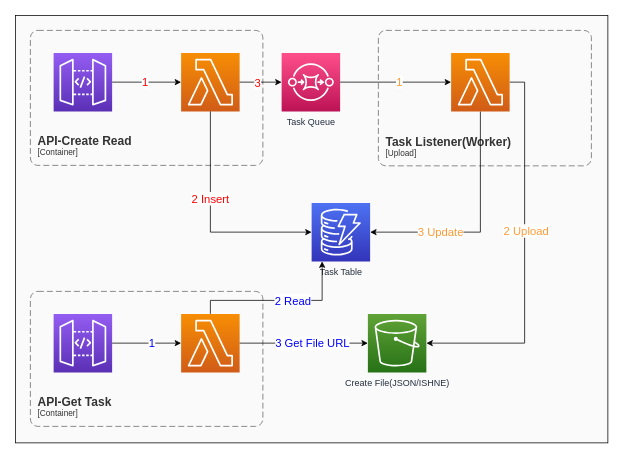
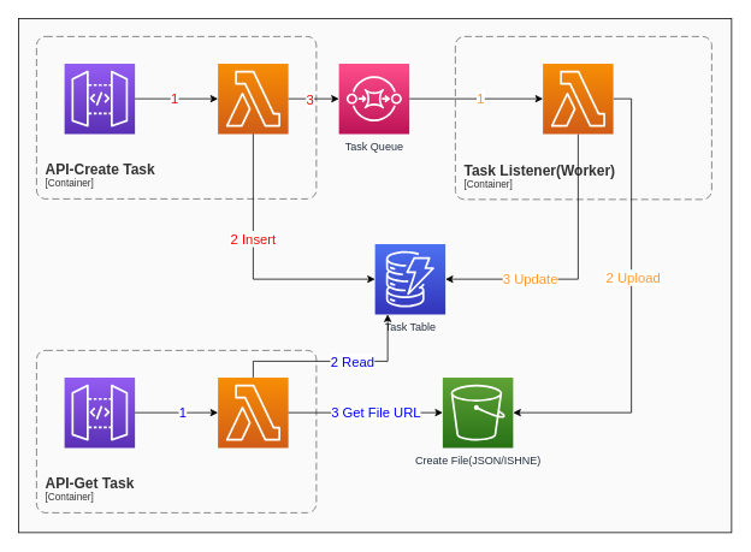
- <mxCell id="10" value="&lt;font style=&quot;font-size: 16px&quot;&gt;&lt;b&gt;&lt;div style=&quot;text-align: left&quot;&gt;API-Create Read&lt;/div&gt;&lt;/b&gt;&lt;/font&gt;&lt;div style=&quot;text-align: left&quot;&gt;[Container]&lt;/div&gt;" style="rounded=1;fontSize=11;whiteSpace=wrap;html=1;dashed=1;arcSize=20;fillColor=none;strokeColor=#666666;fontColor=#333333;labelBackgroundColor=none;align=left;verticalAlign=bottom;labelBorderColor=none;spacingTop=0;spacing=10;dashPattern=8 4;metaEdit=1;rotatable=0;perimeter=rectanglePerimeter;noLabel=0;labelPadding=0;allowArrows=0;connectable=0;expand=0;recursiveResize=0;editable=1;pointerEvents=0;absoluteArcSize=1;points=[[0.25,0,0],[0.5,0,0],[0.75,0,0],[1,0.25,0],[1,0.5,0],[1,0.75,0],[0.75,1,0],[0.5,1,0],[0.25,1,0],[0,0.75,0],[0,0.5,0],[0,0.25,0]];" vertex="1" parent="8"><mxGeometry width="310" height="180" as="geometry" /></mxCell>
+ <mxCell id="10" value="&lt;font style=&quot;font-size: 16px&quot;&gt;&lt;b&gt;&lt;div style=&quot;text-align: left&quot;&gt;API-Create Task&lt;/div&gt;&lt;/b&gt;&lt;/font&gt;&lt;div style=&quot;text-align: left&quot;&gt;[Container]&lt;/div&gt;" style="rounded=1;fontSize=11;whiteSpace=wrap;html=1;dashed=1;arcSize=20;fillColor=none;strokeColor=#666666;fontColor=#333333;labelBackgroundColor=none;align=left;verticalAlign=bottom;labelBorderColor=none;spacingTop=0;spacing=10;dashPattern=8 4;metaEdit=1;rotatable=0;perimeter=rectanglePerimeter;noLabel=0;labelPadding=0;allowArrows=0;connectable=0;expand=0;recursiveResize=0;editable=1;pointerEvents=0;absoluteArcSize=1;points=[[0.25,0,0],[0.5,0,0],[0.75,0,0],[1,0.25,0],[1,0.5,0],[1,0.75,0],[0.75,1,0],[0.5,1,0],[0.25,1,0],[0,0.75,0],[0,0.5,0],[0,0.25,0]];" vertex="1" parent="8"><mxGeometry width="310" height="180" as="geometry" /></mxCell>
- <mxCell id="14" value="&lt;font style=&quot;font-size: 16px&quot;&gt;&lt;b&gt;&lt;div style=&quot;text-align: left&quot;&gt;Task Listener(Worker)&lt;/div&gt;&lt;/b&gt;&lt;/font&gt;&lt;div style=&quot;text-align: left&quot;&gt;[Upload]&lt;/div&gt;" style="rounded=1;fontSize=11;whiteSpace=wrap;html=1;dashed=1;arcSize=20;fillColor=none;strokeColor=#666666;fontColor=#333333;labelBackgroundColor=none;align=left;verticalAlign=bottom;labelBorderColor=none;spacingTop=0;spacing=10;dashPattern=8 4;metaEdit=1;rotatable=0;perimeter=rectanglePerimeter;noLabel=0;labelPadding=0;allowArrows=0;connectable=0;expand=0;recursiveResize=0;editable=1;pointerEvents=0;absoluteArcSize=1;points=[[0.25,0,0],[0.5,0,0],[0.75,0,0],[1,0.25,0],[1,0.5,0],[1,0.75,0],[0.75,1,0],[0.5,1,0],[0.25,1,0],[0,0.75,0],[0,0.5,0],[0,0.25,0]];" vertex="1" parent="1"><mxGeometry x="504" y="40" width="284" height="180.63" as="geometry" /></mxCell>
+ <mxCell id="14" value="&lt;font style=&quot;font-size: 16px&quot;&gt;&lt;b&gt;&lt;div style=&quot;text-align: left&quot;&gt;Task Listener(Worker)&lt;/div&gt;&lt;/b&gt;&lt;/font&gt;&lt;div style=&quot;text-align: left&quot;&gt;[Container]&lt;/div&gt;" style="rounded=1;fontSize=11;whiteSpace=wrap;html=1;dashed=1;arcSize=20;fillColor=none;strokeColor=#666666;fontColor=#333333;labelBackgroundColor=none;align=left;verticalAlign=bottom;labelBorderColor=none;spacingTop=0;spacing=10;dashPattern=8 4;metaEdit=1;rotatable=0;perimeter=rectanglePerimeter;noLabel=0;labelPadding=0;allowArrows=0;connectable=0;expand=0;recursiveResize=0;editable=1;pointerEvents=0;absoluteArcSize=1;points=[[0.25,0,0],[0.5,0,0],[0.75,0,0],[1,0.25,0],[1,0.5,0],[1,0.75,0],[0.75,1,0],[0.5,1,0],[0.25,1,0],[0,0.75,0],[0,0.5,0],[0,0.25,0]];" vertex="1" parent="1"><mxGeometry x="504" y="40" width="284" height="180.63" as="geometry" /></mxCell>
